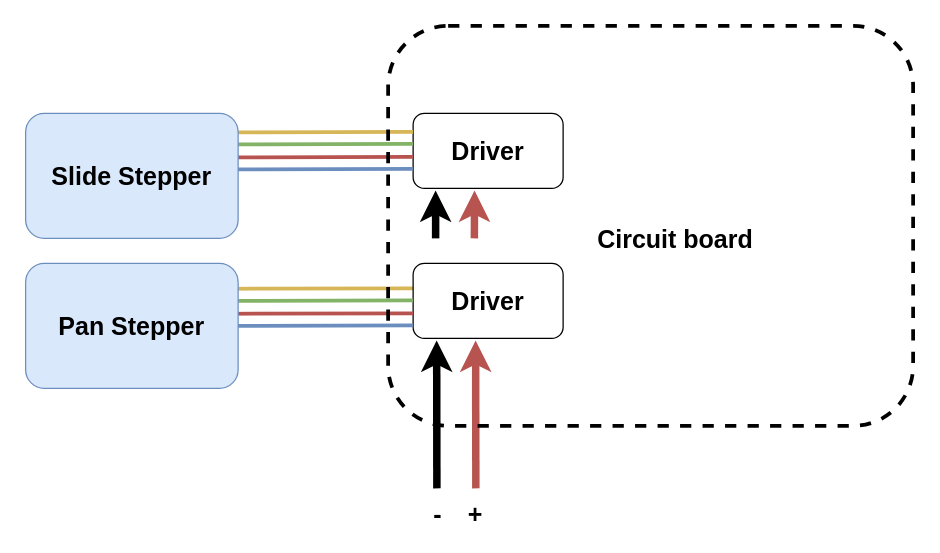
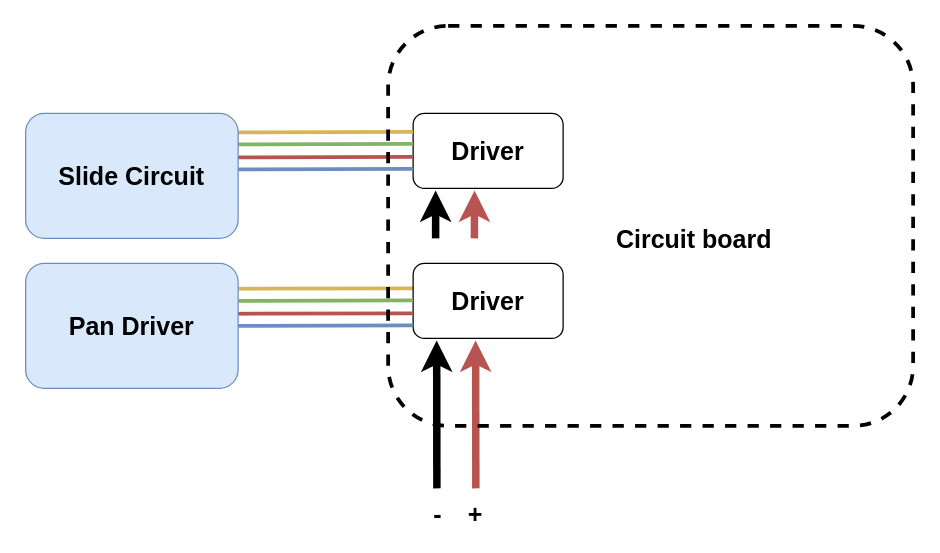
- <mxCell id="21" value="&lt;b&gt;&lt;font style=&quot;font-size: 20px&quot;&gt;Slide Stepper&lt;/font&gt;&lt;/b&gt;" style="text;html=1;strokeColor=none;fillColor=none;align=center;verticalAlign=middle;whiteSpace=wrap;rounded=0;" vertex="1" parent="1"><mxGeometry x="35" y="130" width="140" height="20" as="geometry" /></mxCell>
+ <mxCell id="21" value="&lt;b&gt;&lt;font style=&quot;font-size: 20px&quot;&gt;Slide Circuit&lt;/font&gt;&lt;/b&gt;" style="text;html=1;strokeColor=none;fillColor=none;align=center;verticalAlign=middle;whiteSpace=wrap;rounded=0;" vertex="1" parent="1"><mxGeometry x="35" y="130" width="140" height="20" as="geometry" /></mxCell>
- <mxCell id="6" value="&lt;b&gt;&lt;font style=&quot;font-size: 20px&quot;&gt;Circuit board&lt;/font&gt;&lt;/b&gt;" style="text;html=1;strokeColor=none;fillColor=none;align=center;verticalAlign=middle;whiteSpace=wrap;rounded=0;" vertex="1" parent="1"><mxGeometry x="470" y="180" width="140" height="20" as="geometry" /></mxCell>
+ <mxCell id="6" value="&lt;b&gt;&lt;font style=&quot;font-size: 20px&quot;&gt;Circuit board&lt;/font&gt;&lt;/b&gt;" style="text;html=1;strokeColor=none;fillColor=none;align=center;verticalAlign=middle;whiteSpace=wrap;rounded=0;" vertex="1" parent="1"><mxGeometry x="485" y="180" width="140" height="20" as="geometry" /></mxCell>
- <mxCell id="15" value="&lt;b&gt;&lt;font style=&quot;font-size: 20px&quot;&gt;Pan Stepper&lt;/font&gt;&lt;/b&gt;" style="text;html=1;strokeColor=none;fillColor=none;align=center;verticalAlign=middle;whiteSpace=wrap;rounded=0;" vertex="1" parent="1"><mxGeometry x="35" y="250" width="140" height="20" as="geometry" /></mxCell>
+ <mxCell id="15" value="&lt;b&gt;&lt;font style=&quot;font-size: 20px&quot;&gt;Pan Driver&lt;/font&gt;&lt;/b&gt;" style="text;html=1;strokeColor=none;fillColor=none;align=center;verticalAlign=middle;whiteSpace=wrap;rounded=0;" vertex="1" parent="1"><mxGeometry x="35" y="250" width="140" height="20" as="geometry" /></mxCell>
